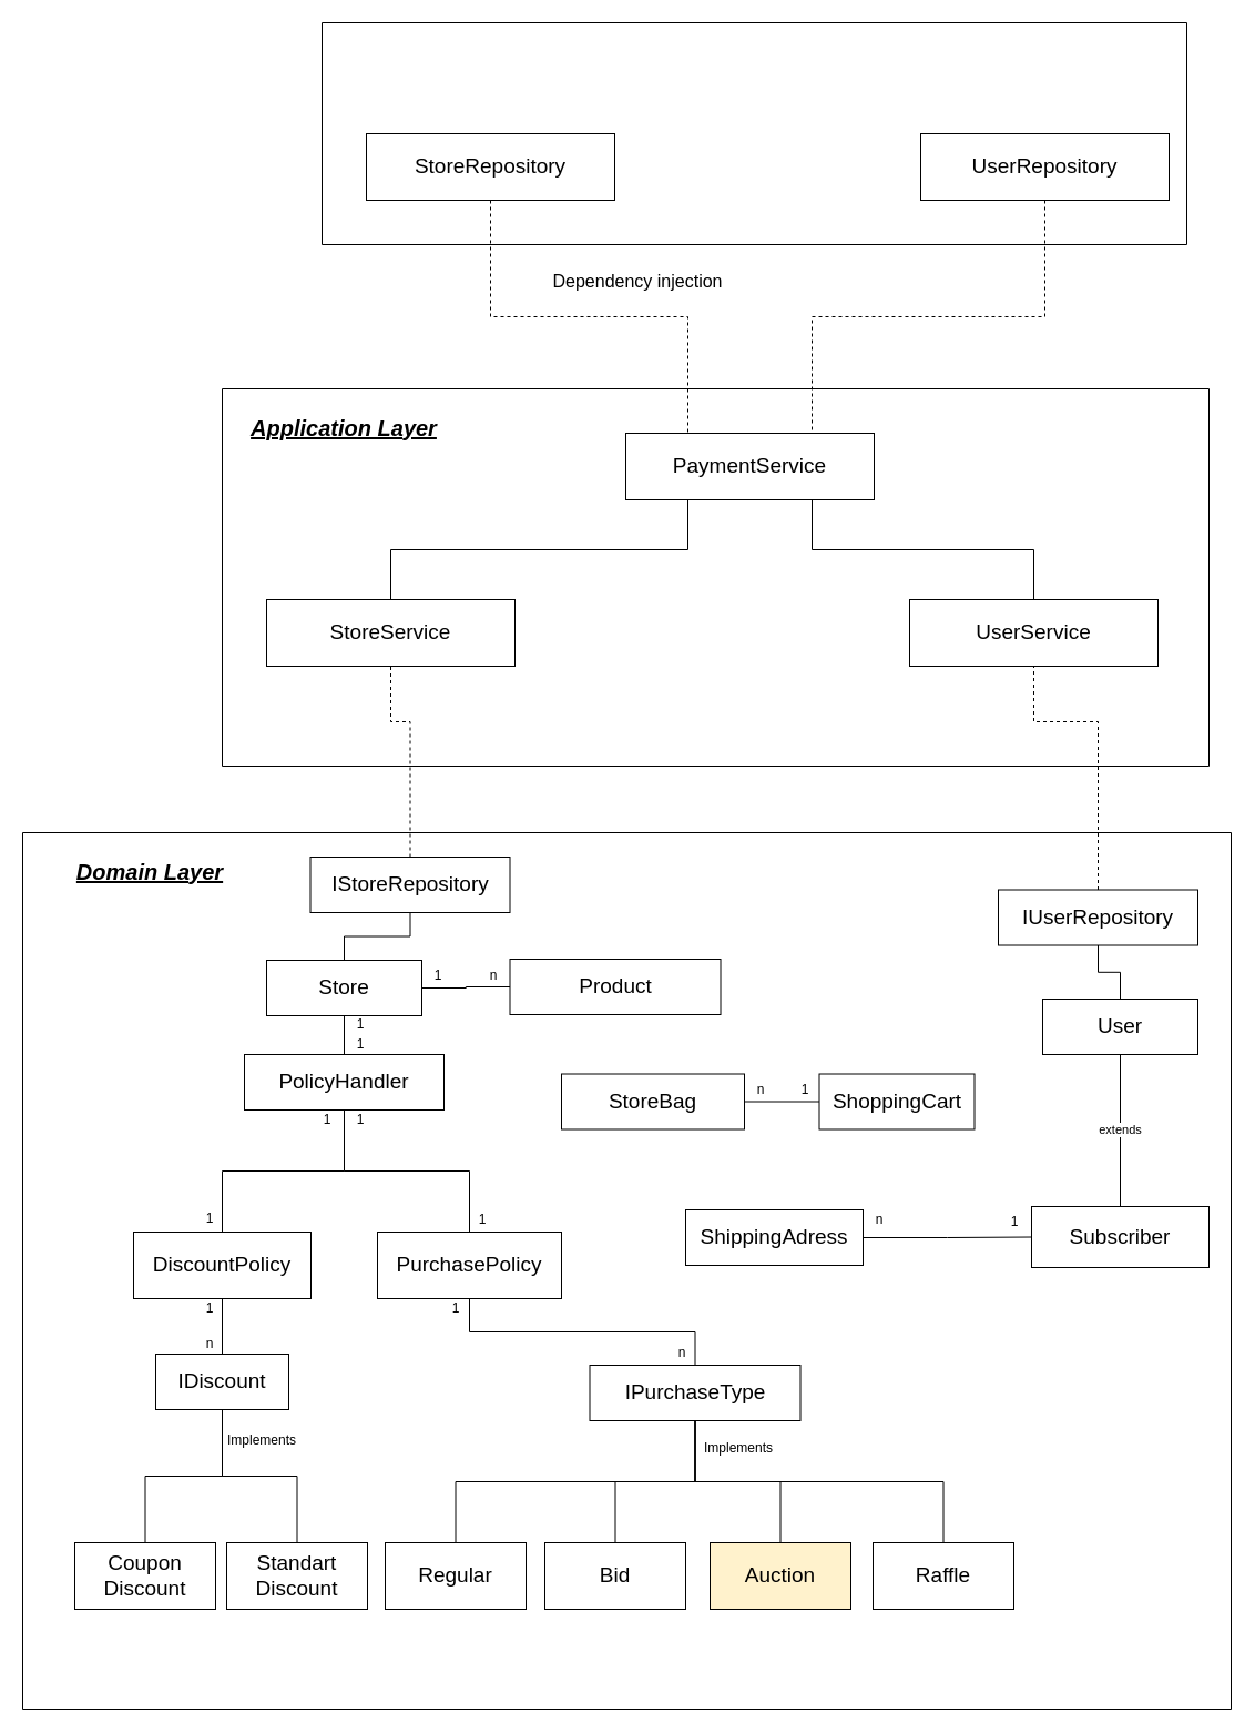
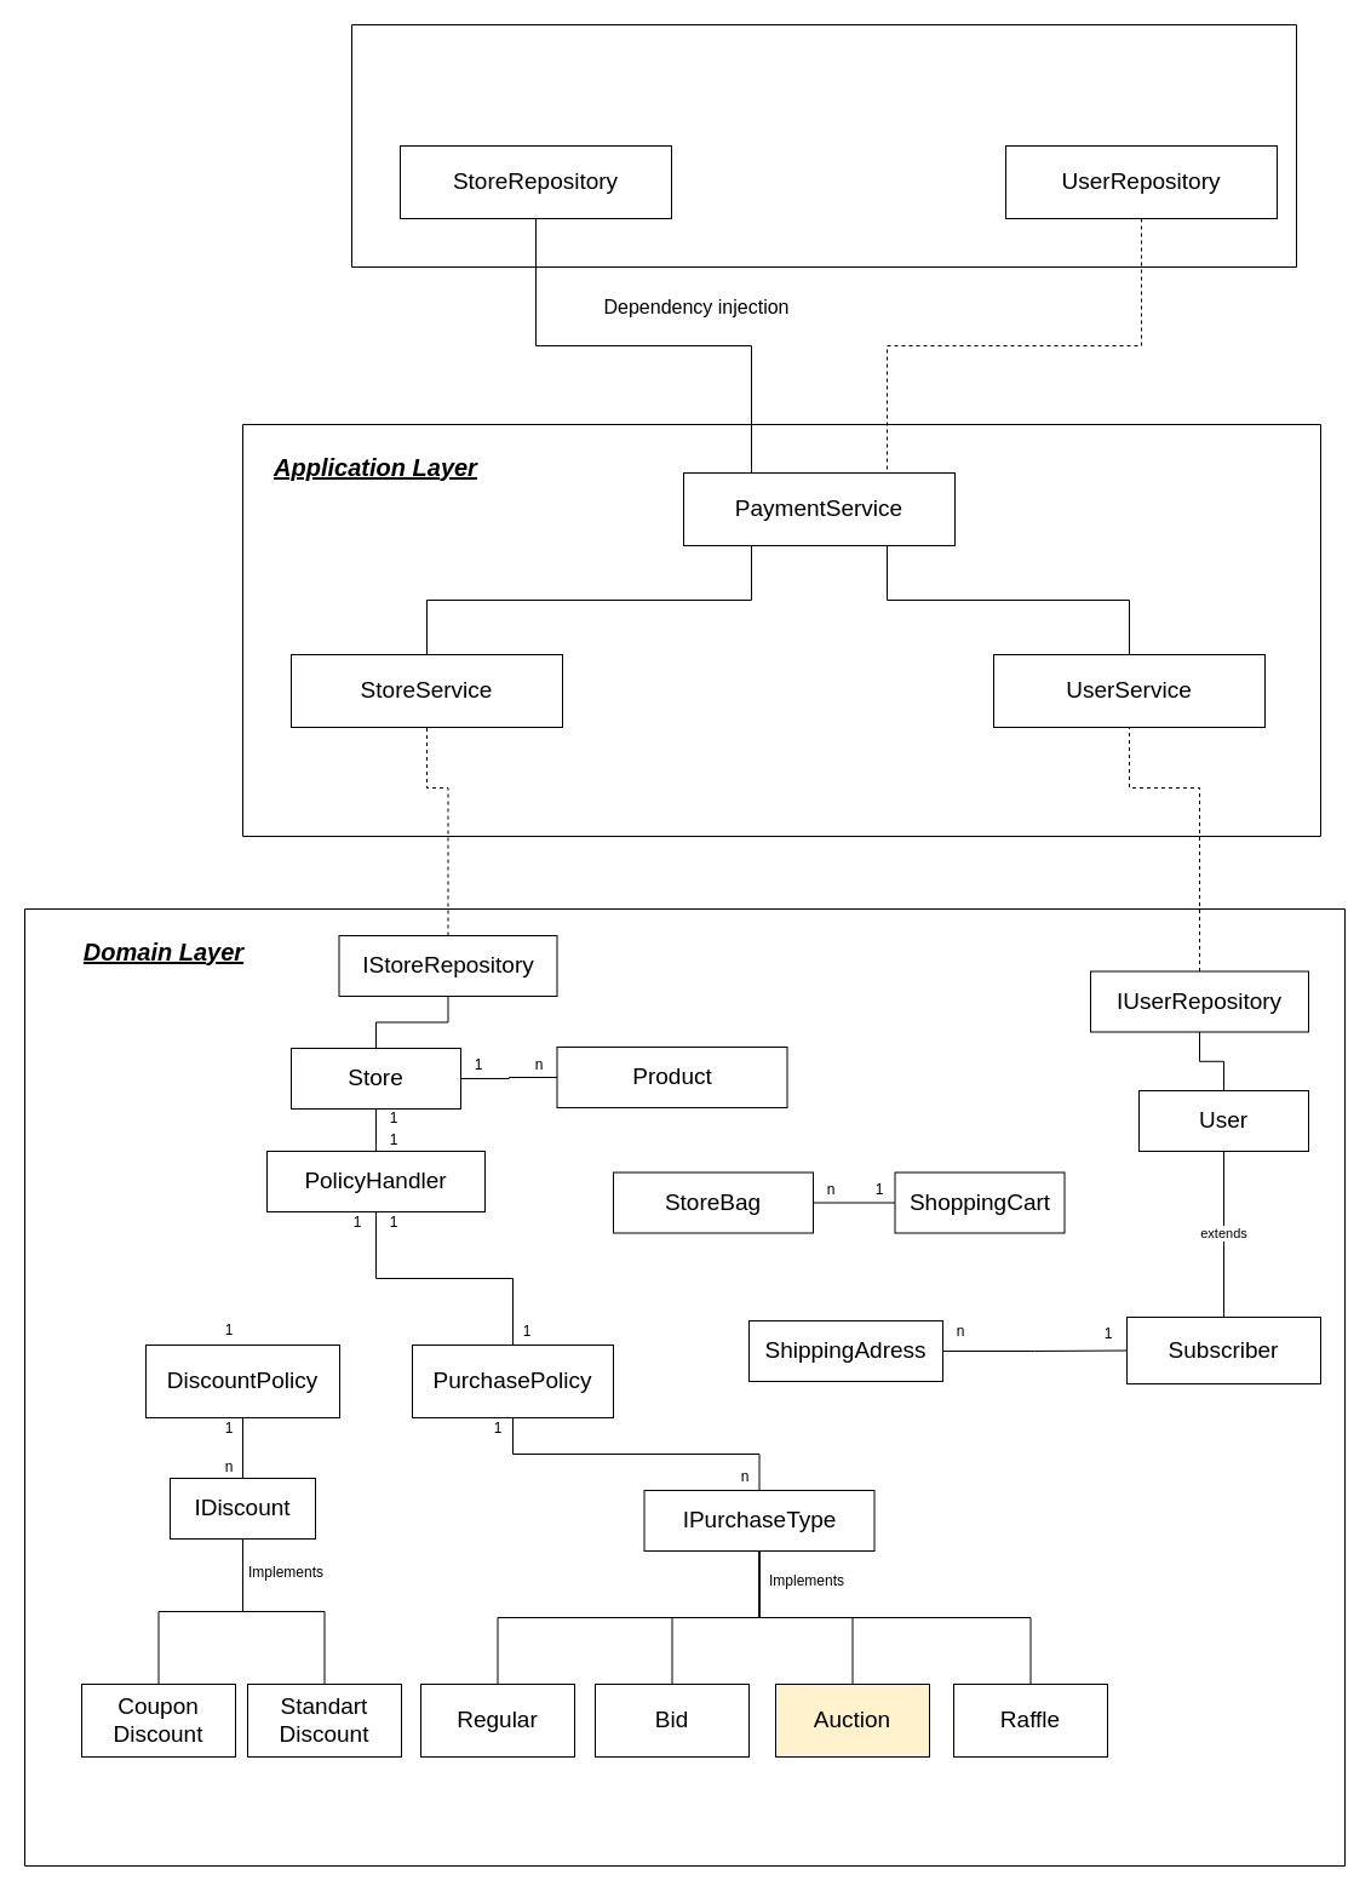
- <mxCell id="74" style="edgeStyle=orthogonalEdgeStyle;rounded=0;orthogonalLoop=1;jettySize=auto;html=1;exitX=0.5;exitY=1;exitDx=0;exitDy=0;entryX=0.25;entryY=0;entryDx=0;entryDy=0;endArrow=none;startFill=0;startArrow=none;dashed=1;" edge="1" parent="1" source="69" target="64"><mxGeometry relative="1" as="geometry" /></mxCell>
+ <mxCell id="74" style="edgeStyle=orthogonalEdgeStyle;rounded=0;orthogonalLoop=1;jettySize=auto;html=1;exitX=0.5;exitY=1;exitDx=0;exitDy=0;entryX=0.25;entryY=0;entryDx=0;entryDy=0;endArrow=none;startFill=0;startArrow=none;dashed=0;" edge="1" parent="1" source="69" target="64"><mxGeometry relative="1" as="geometry" /></mxCell>
- <mxCell id="10" style="edgeStyle=orthogonalEdgeStyle;rounded=0;orthogonalLoop=1;jettySize=auto;html=1;exitX=0.5;exitY=0;exitDx=0;exitDy=0;entryX=0.5;entryY=1;entryDx=0;entryDy=0;endArrow=none;startFill=0;" parent="2" source="11" target="15" edge="1"><mxGeometry relative="1" as="geometry" /></mxCell>
